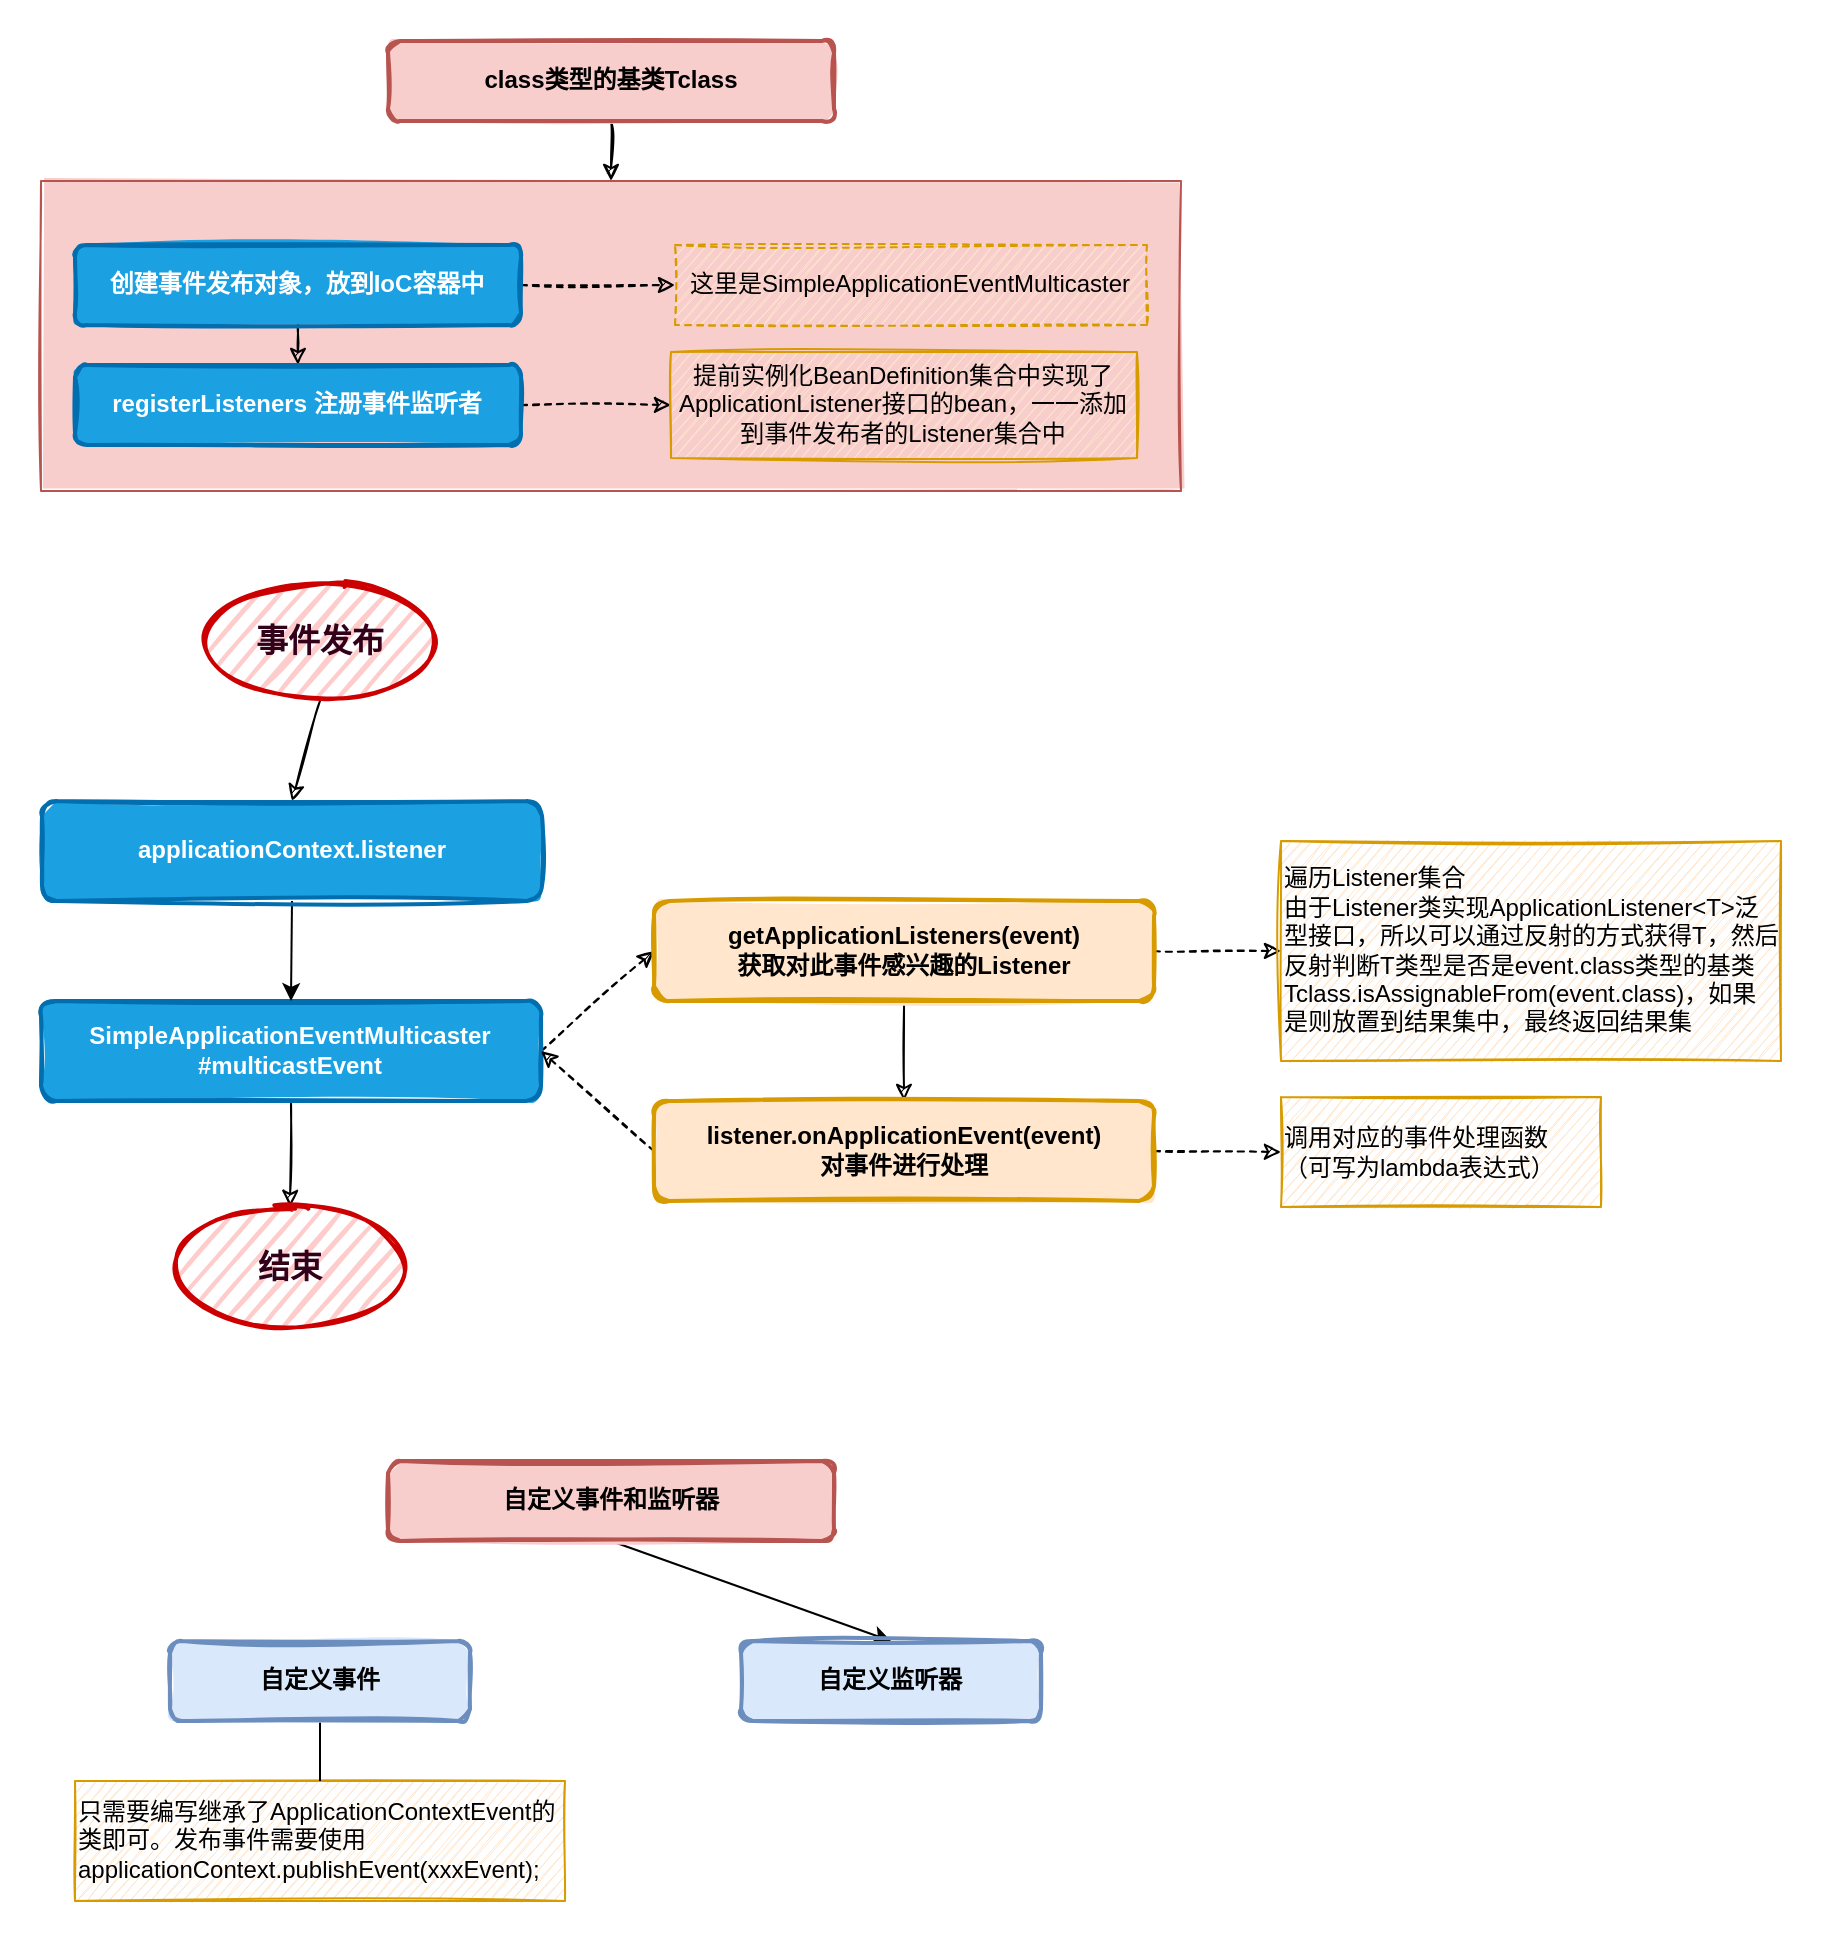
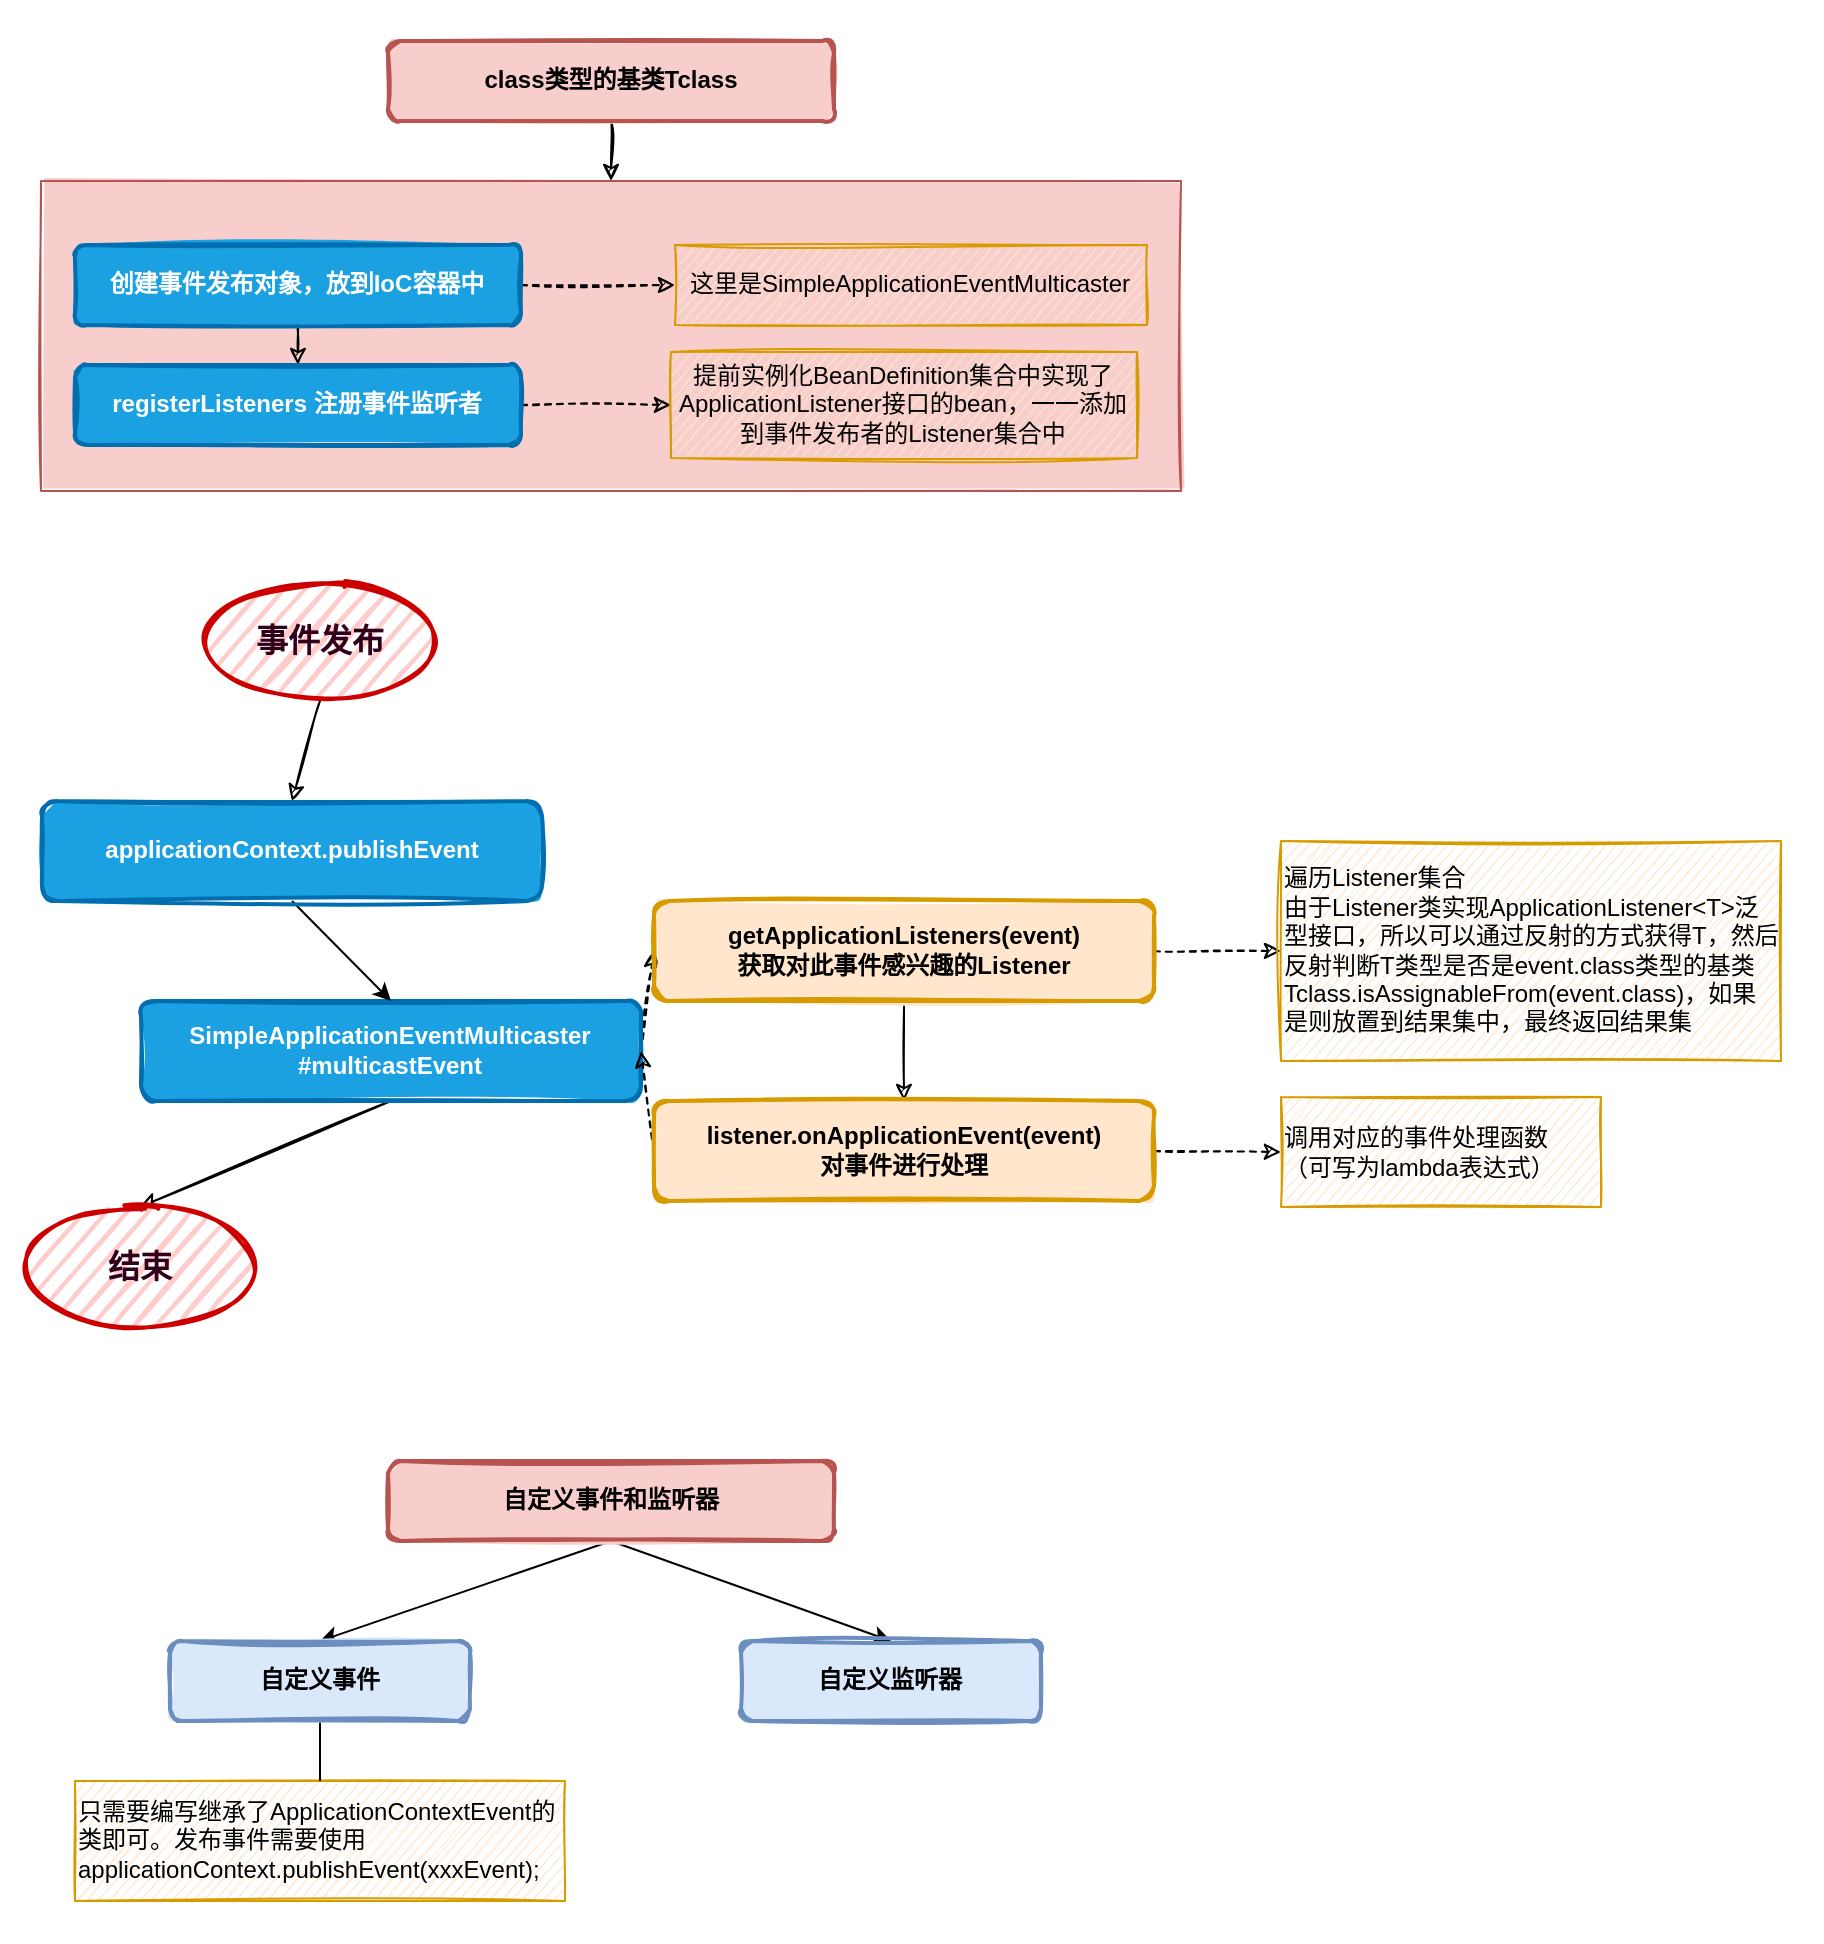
- <mxCell id="6" value="这里是SimpleApplicationEventMulticaster" style="rounded=0;whiteSpace=wrap;html=1;sketch=1;fillColor=#ffe6cc;strokeColor=#d79b00;fillStyle=hachure;align=center;dashed=1;" parent="1" vertex="1"><mxGeometry x="337" y="122" width="236" height="40" as="geometry" /></mxCell>
+ <mxCell id="6" value="这里是SimpleApplicationEventMulticaster" style="rounded=0;whiteSpace=wrap;html=1;sketch=1;fillColor=#ffe6cc;strokeColor=#d79b00;fillStyle=hachure;align=center;" parent="1" vertex="1"><mxGeometry x="337" y="122" width="236" height="40" as="geometry" /></mxCell>
- <mxCell id="33" value="&lt;b&gt;applicationContext.listener&lt;/b&gt;" style="rounded=1;whiteSpace=wrap;html=1;strokeWidth=2;fillWeight=4;hachureGap=8;hachureAngle=45;fillColor=#1ba1e2;sketch=1;fontColor=#ffffff;fillStyle=solid;strokeColor=#006EAF;" parent="1" vertex="1"><mxGeometry x="20.5" y="400" width="250" height="50" as="geometry" /></mxCell>
+ <mxCell id="33" value="&lt;b&gt;applicationContext.publishEvent&lt;/b&gt;" style="rounded=1;whiteSpace=wrap;html=1;strokeWidth=2;fillWeight=4;hachureGap=8;hachureAngle=45;fillColor=#1ba1e2;sketch=1;fontColor=#ffffff;fillStyle=solid;strokeColor=#006EAF;" parent="1" vertex="1"><mxGeometry x="20.5" y="400" width="250" height="50" as="geometry" /></mxCell>
- <mxCell id="16" value="&lt;b&gt;SimpleApplicationEventMulticaster&lt;/b&gt;&lt;b&gt;&lt;br&gt;#multicastEvent&lt;/b&gt;" style="rounded=1;whiteSpace=wrap;html=1;strokeWidth=2;fillWeight=4;hachureGap=8;hachureAngle=45;fillColor=#1ba1e2;sketch=1;fontColor=#ffffff;fillStyle=solid;strokeColor=#006EAF;" parent="1" vertex="1"><mxGeometry x="20" y="500" width="250" height="50" as="geometry" /></mxCell>
+ <mxCell id="16" value="&lt;b&gt;SimpleApplicationEventMulticaster&lt;/b&gt;&lt;b&gt;&lt;br&gt;#multicastEvent&lt;/b&gt;" style="rounded=1;whiteSpace=wrap;html=1;strokeWidth=2;fillWeight=4;hachureGap=8;hachureAngle=45;fillColor=#1ba1e2;sketch=1;fontColor=#ffffff;fillStyle=solid;strokeColor=#006EAF;" parent="1" vertex="1"><mxGeometry x="70" y="500" width="250" height="50" as="geometry" /></mxCell>
- <mxCell id="17" value="&lt;b&gt;&lt;font color=&quot;#33001a&quot;&gt;&lt;font style=&quot;font-size: 16px&quot;&gt;结束&lt;/font&gt;&lt;br&gt;&lt;/font&gt;&lt;/b&gt;" style="ellipse;whiteSpace=wrap;html=1;strokeWidth=2;fillWeight=2;hachureGap=8;fillStyle=dots;sketch=1;shadow=0;strokeColor=#CC0000;fillColor=#FFCCCC;" parent="1" vertex="1"><mxGeometry x="84.5" y="603" width="120" height="60" as="geometry" /></mxCell>
+ <mxCell id="17" value="&lt;b&gt;&lt;font color=&quot;#33001a&quot;&gt;&lt;font style=&quot;font-size: 16px&quot;&gt;结束&lt;/font&gt;&lt;br&gt;&lt;/font&gt;&lt;/b&gt;" style="ellipse;whiteSpace=wrap;html=1;strokeWidth=2;fillWeight=2;hachureGap=8;fillStyle=dots;sketch=1;shadow=0;strokeColor=#CC0000;fillColor=#FFCCCC;" parent="1" vertex="1"><mxGeometry x="9.5" y="603" width="120" height="60" as="geometry" /></mxCell>
+ <mxCell id="27" style="edgeStyle=none;html=1;exitX=0.5;exitY=1;exitDx=0;exitDy=0;entryX=0.5;entryY=0;entryDx=0;entryDy=0;" parent="1" source="29" target="31" edge="1"><mxGeometry relative="1" as="geometry" /></mxCell>
